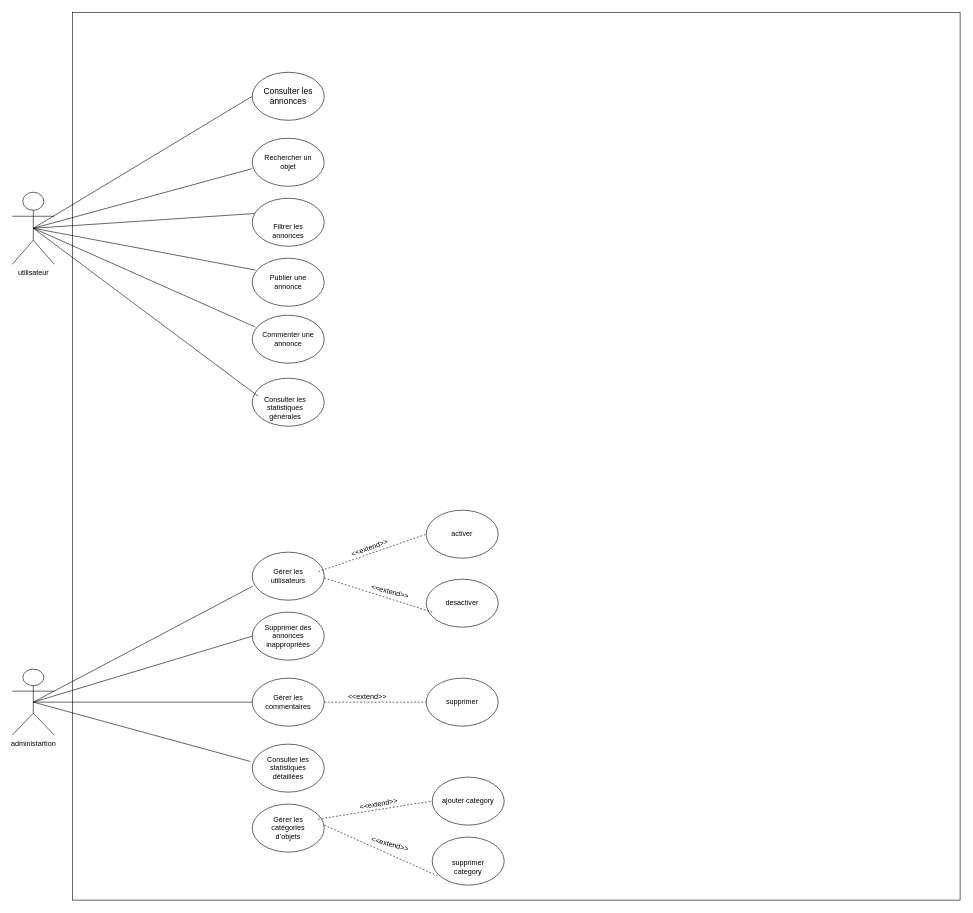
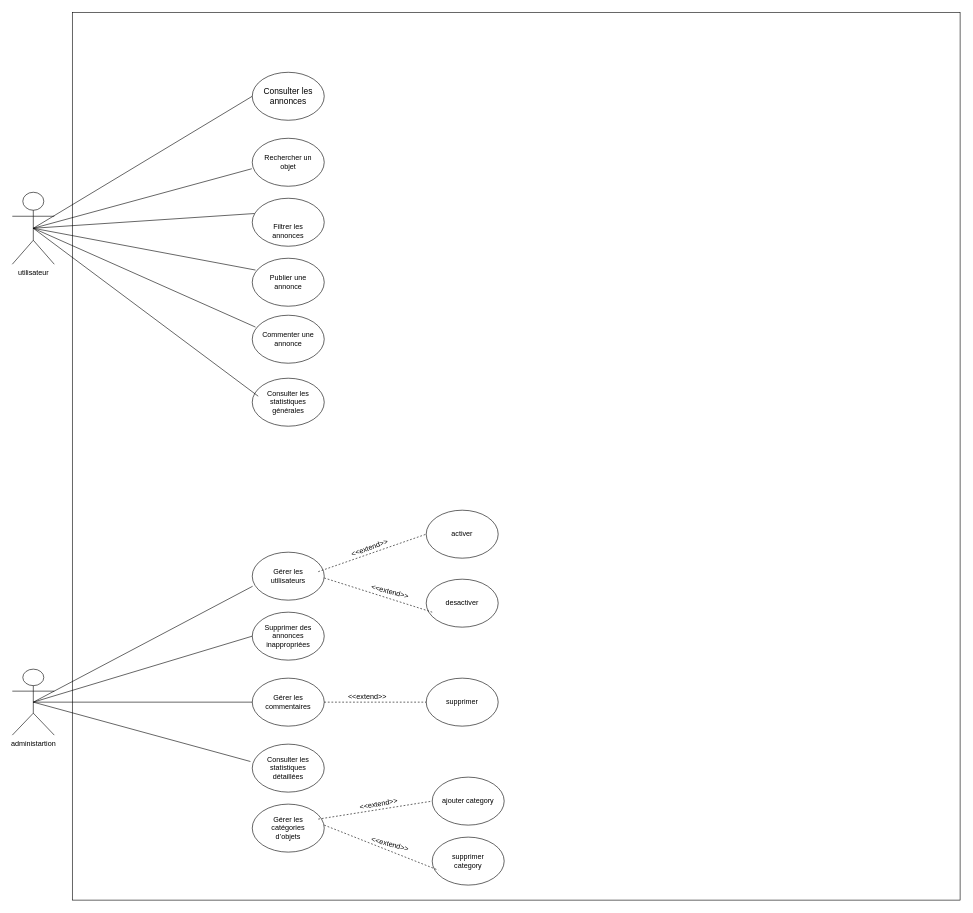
- <mxCell id="15" value="Consulter les statistiques générales" style="text;html=1;align=center;verticalAlign=middle;whiteSpace=wrap;rounded=0;" parent="1" vertex="1"><mxGeometry x="425" y="665" width="100" height="30" as="geometry" /></mxCell>
+ <mxCell id="15" value="Consulter les statistiques générales" style="text;html=1;align=center;verticalAlign=middle;whiteSpace=wrap;rounded=0;" parent="1" vertex="1"><mxGeometry x="430" y="655" width="100" height="30" as="geometry" /></mxCell>
- <mxCell id="46" value="supprimer category" style="text;html=1;align=center;verticalAlign=middle;whiteSpace=wrap;rounded=0;" parent="1" vertex="1"><mxGeometry x="730" y="1430" width="100" height="30" as="geometry" /></mxCell>
+ <mxCell id="46" value="supprimer category" style="text;html=1;align=center;verticalAlign=middle;whiteSpace=wrap;rounded=0;" parent="1" vertex="1"><mxGeometry x="730" y="1420" width="100" height="30" as="geometry" /></mxCell>
